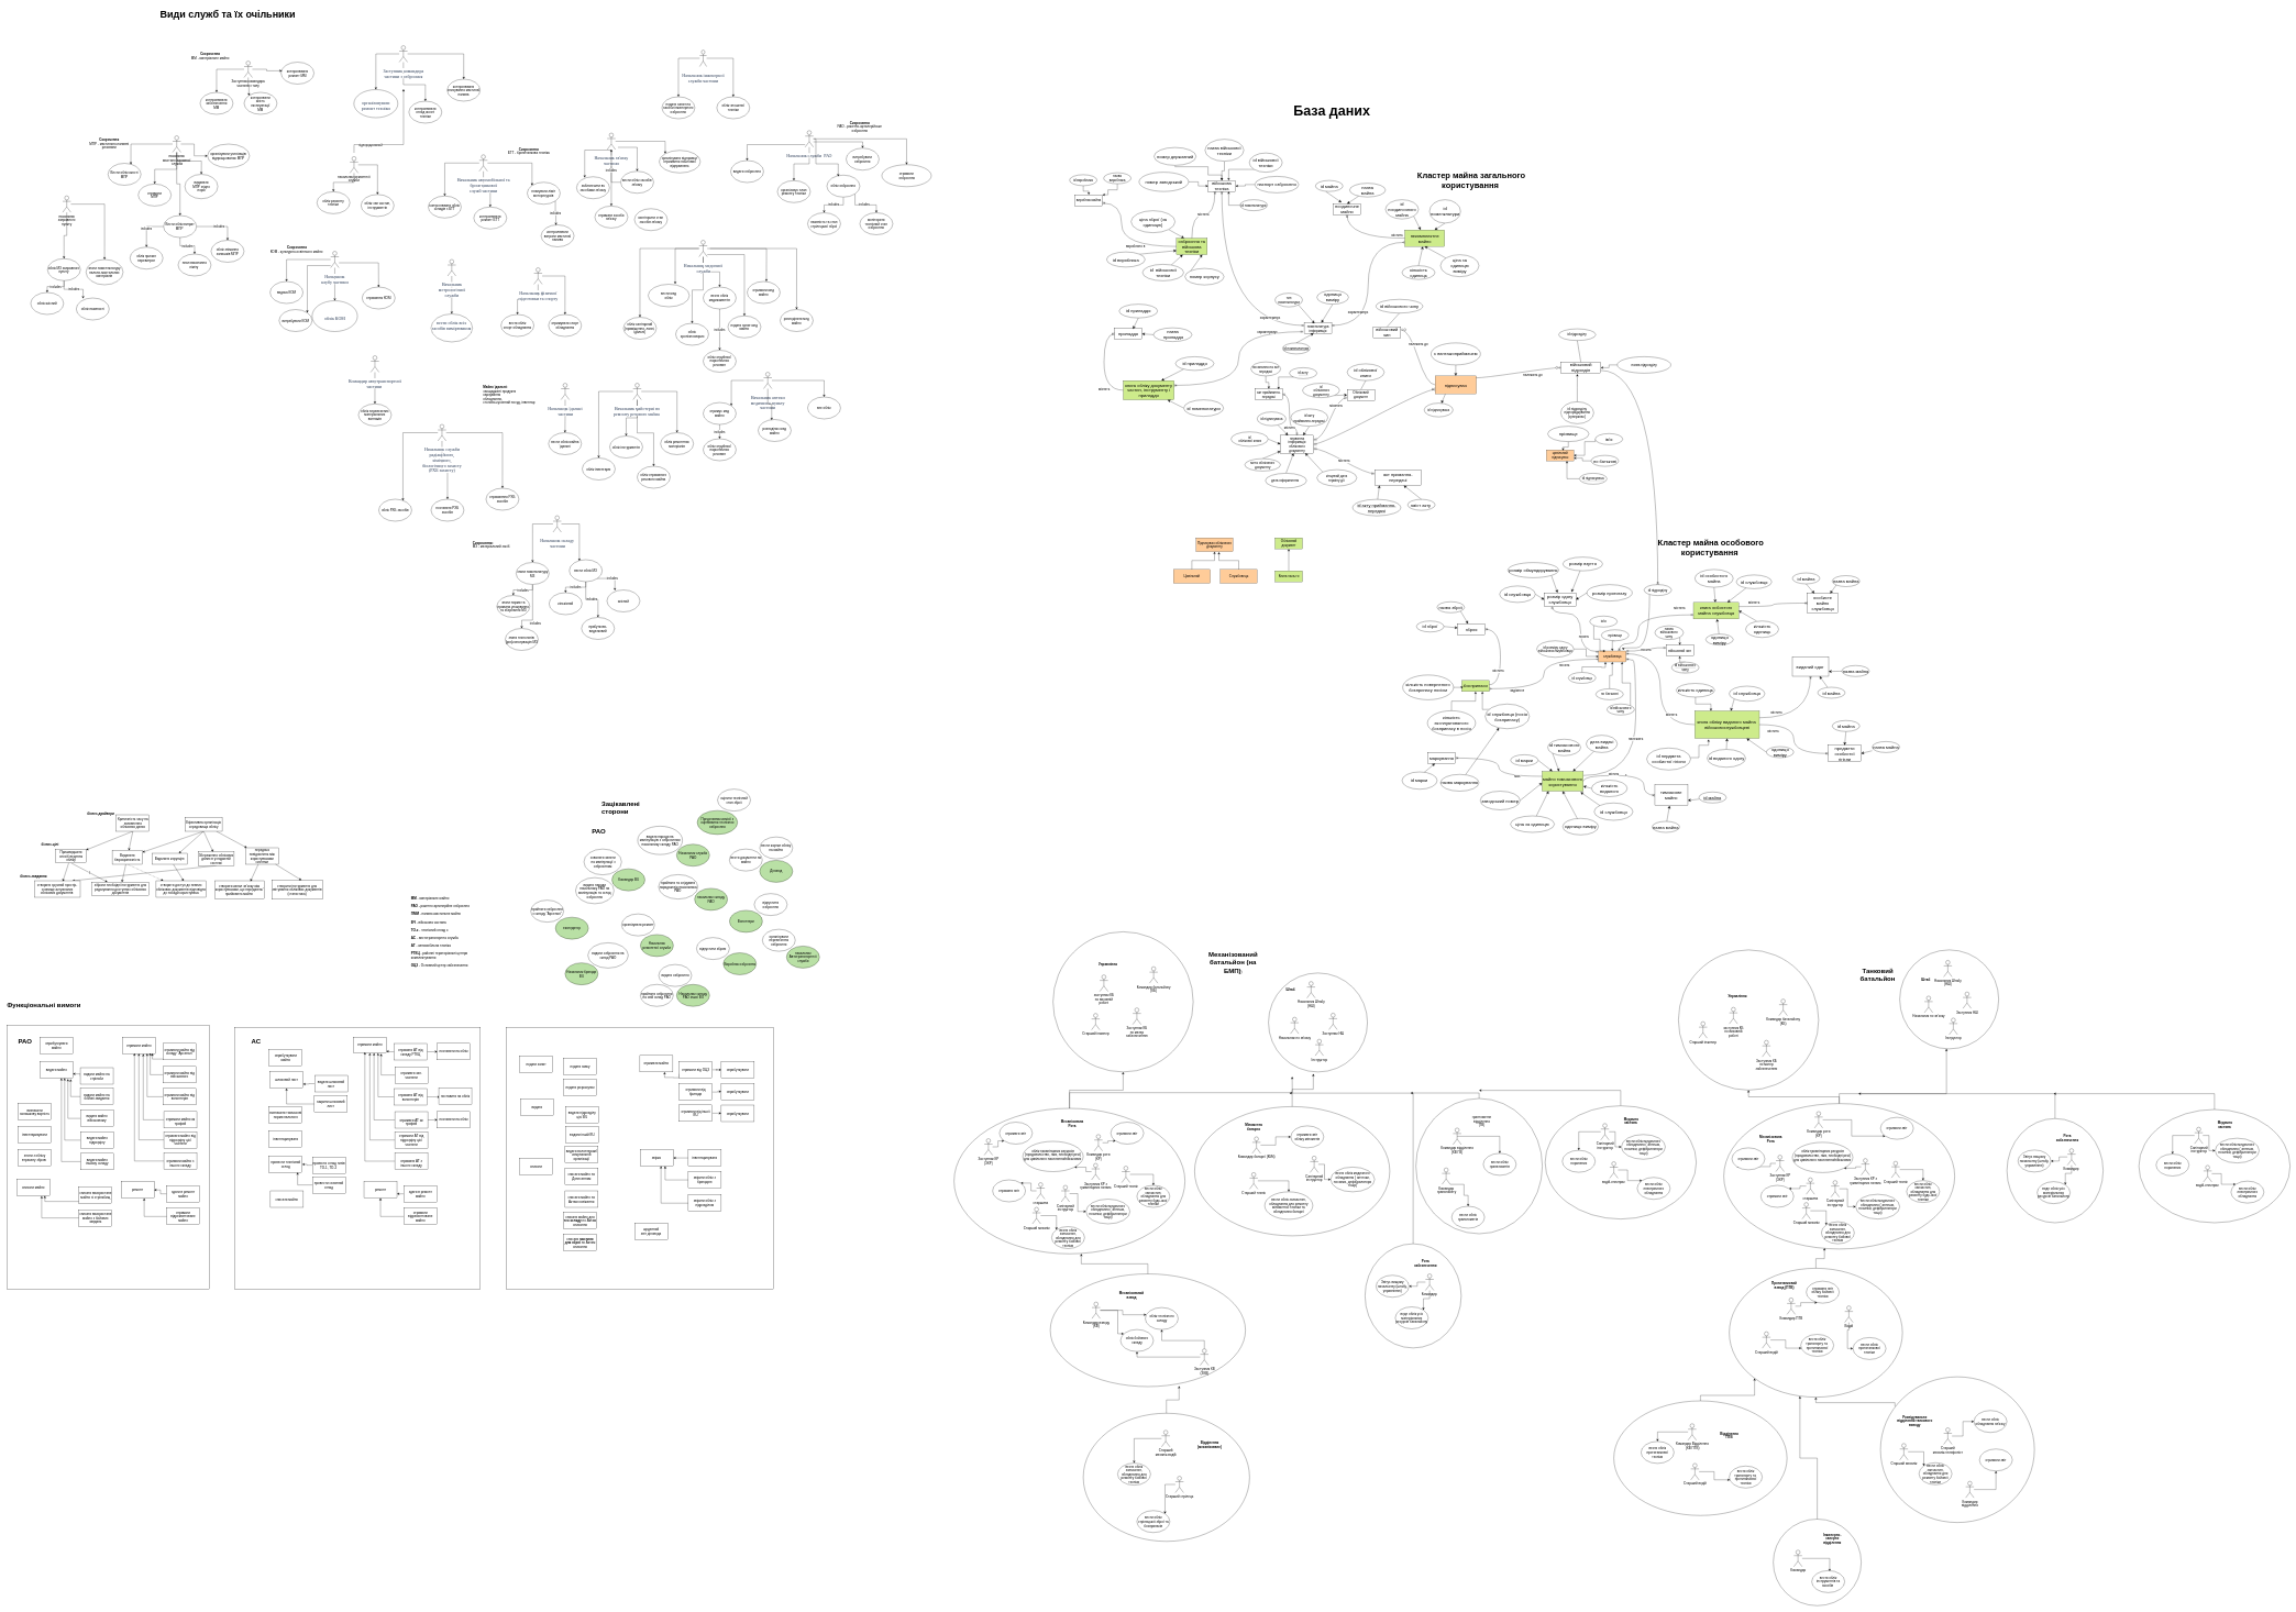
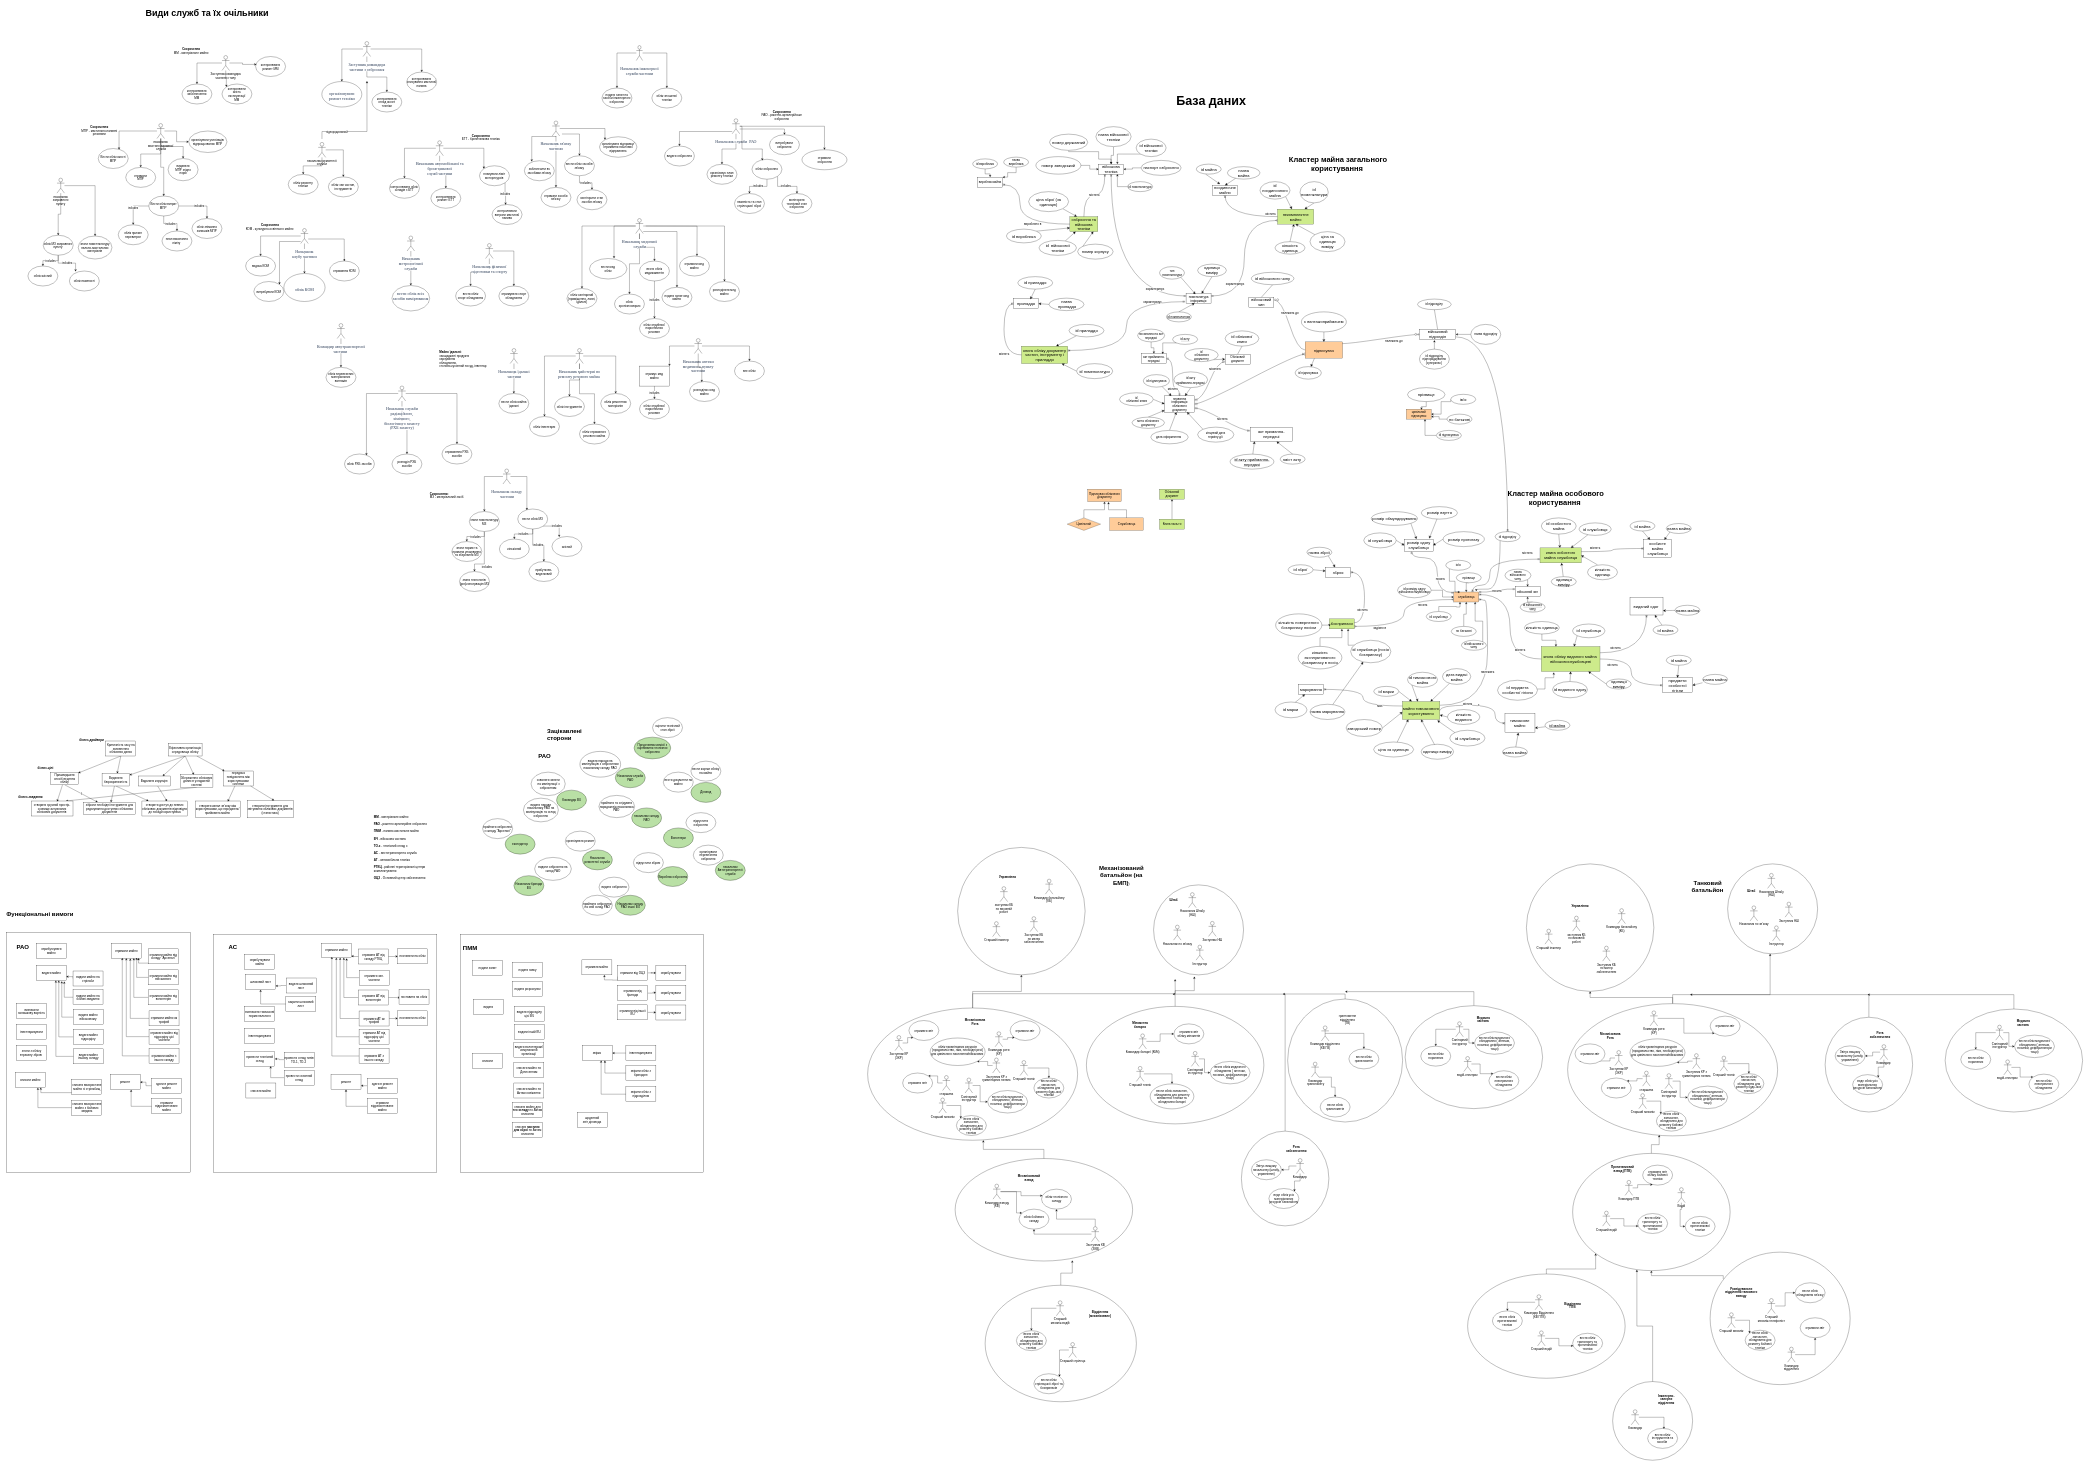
- <mxCell id="533" value="includes" style="edgeStyle=orthogonalEdgeStyle;rounded=0;orthogonalLoop=1;jettySize=auto;html=1;" parent="1" source="534" target="530" edge="1"><mxGeometry relative="1" as="geometry" /></mxCell>
+ <mxCell id="533" value="includes" style="edgeStyle=orthogonalEdgeStyle;rounded=0;orthogonalLoop=1;jettySize=auto;html=1;" parent="1" source="534" target="535" edge="1"><mxGeometry relative="1" as="geometry" /></mxCell>
- <mxCell id="442" value="назва підрозділу" style="ellipse;whiteSpace=wrap;html=1;" parent="1" vertex="1"><mxGeometry x="5882.5" y="1296" width="195" height="60" as="geometry" /></mxCell>
+ <mxCell id="442" value="назва підрозділу" style="ellipse;whiteSpace=wrap;html=1;" parent="1" vertex="1"><mxGeometry x="5882.5" y="1296" width="120" height="80" as="geometry" /></mxCell>
- <mxCell id="443" value="id підрозділу підпорядкування (суперклас)&amp;nbsp;" style="ellipse;whiteSpace=wrap;html=1;" parent="1" vertex="1"><mxGeometry x="5677" y="1460" width="120" height="80" as="geometry" /></mxCell>
+ <mxCell id="443" value="id підрозділу підпорядкування (суперклас)&amp;nbsp;" style="ellipse;whiteSpace=wrap;html=1;" parent="1" vertex="1"><mxGeometry x="5677" y="1395" width="120" height="80" as="geometry" /></mxCell>
- <mxCell id="602" value="отримує мед &lt;br&gt;майно" style="ellipse;whiteSpace=wrap;html=1;" parent="1" vertex="1"><mxGeometry x="2557.37" y="1462.75" width="120" height="80" as="geometry" /></mxCell>
+ <mxCell id="602" value="отримує мед &lt;br&gt;майно" style="whiteSpace=wrap;html=1;rounded=0;" parent="1" vertex="1"><mxGeometry x="2557.37" y="1462.75" width="120" height="80" as="geometry" /></mxCell>
- <mxCell id="649" value="поставити РХБ засобів" style="ellipse;whiteSpace=wrap;html=1;" parent="1" vertex="1"><mxGeometry x="1567.37" y="1814.5" width="120" height="80" as="geometry" /></mxCell>
+ <mxCell id="649" value="розподіл РХБ засобів" style="ellipse;whiteSpace=wrap;html=1;" parent="1" vertex="1"><mxGeometry x="1567.37" y="1814.5" width="120" height="80" as="geometry" /></mxCell>
- <mxCell id="471" value="Цивільний" style="whiteSpace=wrap;html=1;align=center;fillColor=#ffcc99;strokeColor=#36393d;" parent="1" vertex="1"><mxGeometry x="4268" y="2070" width="134" height="50" as="geometry" /></mxCell>
+ <mxCell id="471" value="Цивільний" style="rhombus;whiteSpace=wrap;html=1;align=center;fillColor=#ffcc99;strokeColor=#36393d;" parent="1" vertex="1"><mxGeometry x="4268" y="2070" width="134" height="50" as="geometry" /></mxCell>
- <mxCell id="35" style="rounded=0;orthogonalLoop=1;jettySize=auto;html=1;exitX=0.5;exitY=1;exitDx=0;exitDy=0;dashed=1;" parent="1" source="37" target="41" edge="1"><mxGeometry relative="1" as="geometry" /></mxCell>
+ <mxCell id="35" style="rounded=0;orthogonalLoop=1;jettySize=auto;html=1;exitX=0.5;exitY=1;exitDx=0;exitDy=0;" parent="1" source="37" target="41" edge="1"><mxGeometry relative="1" as="geometry" /></mxCell>
+ <mxCell id="723" value="&lt;span style=&quot;font-size: 24px;&quot;&gt;&lt;b&gt;ПММ&lt;/b&gt;&lt;/span&gt;" style="text;html=1;strokeColor=none;fillColor=none;align=center;verticalAlign=middle;whiteSpace=wrap;rounded=0;" parent="1" vertex="1"><mxGeometry x="1850" y="3774.5" width="60" height="30" as="geometry" /></mxCell>
